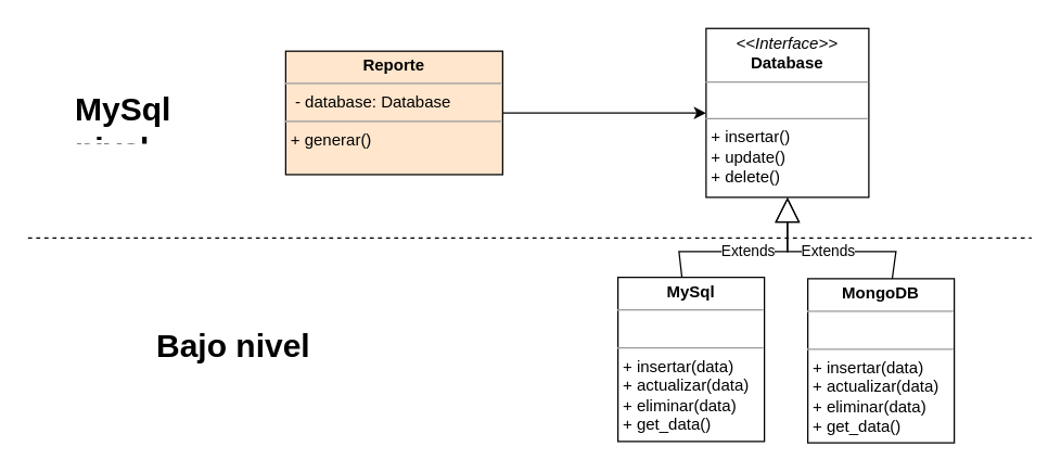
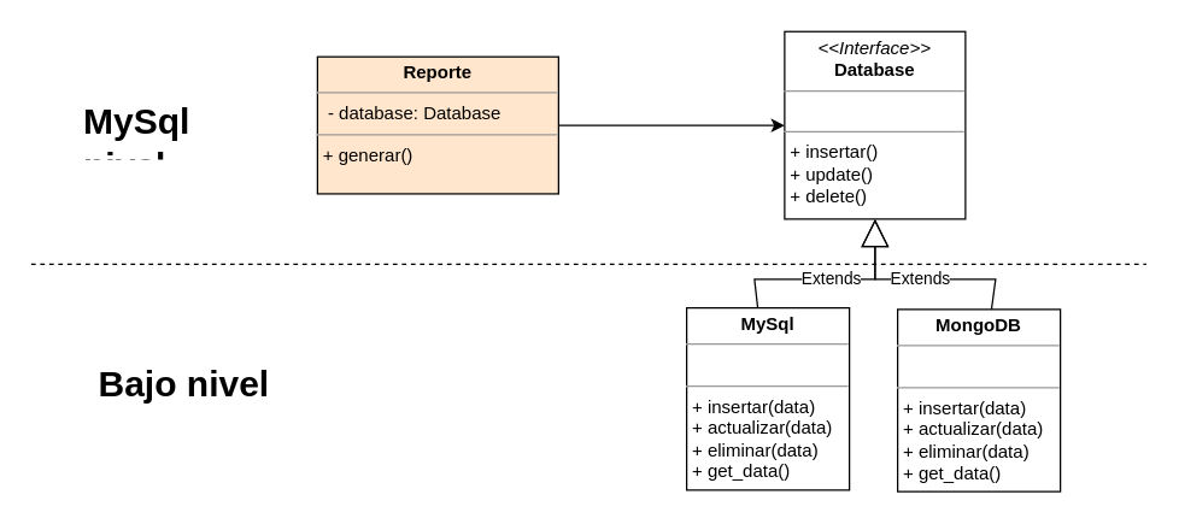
- <mxCell id="11" value="&lt;h1&gt;Bajo nivel&lt;/h1&gt;" style="text;html=1;strokeColor=none;fillColor=none;spacing=5;spacingTop=-20;whiteSpace=wrap;overflow=hidden;rounded=0;" vertex="1" parent="1"><mxGeometry x="110" y="235" width="140" height="44.5" as="geometry" /></mxCell>
+ <mxCell id="11" value="&lt;h1&gt;Bajo nivel&lt;/h1&gt;" style="text;html=1;strokeColor=none;fillColor=none;spacing=5;spacingTop=-20;whiteSpace=wrap;overflow=hidden;rounded=0;" vertex="1" parent="1"><mxGeometry x="60" y="235" width="140" height="44.5" as="geometry" /></mxCell>
